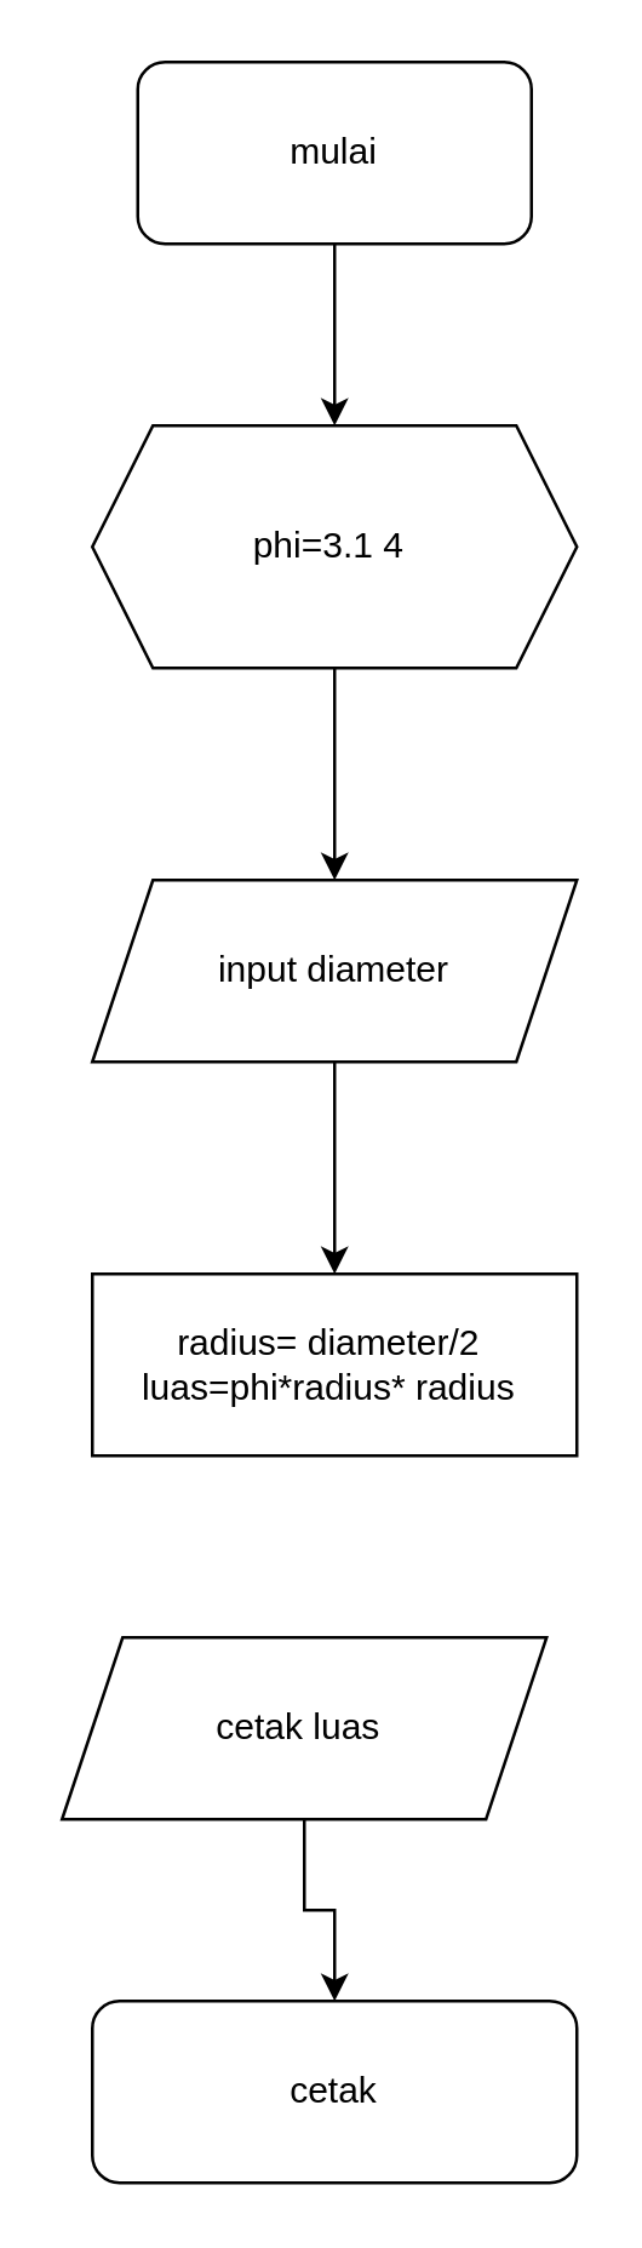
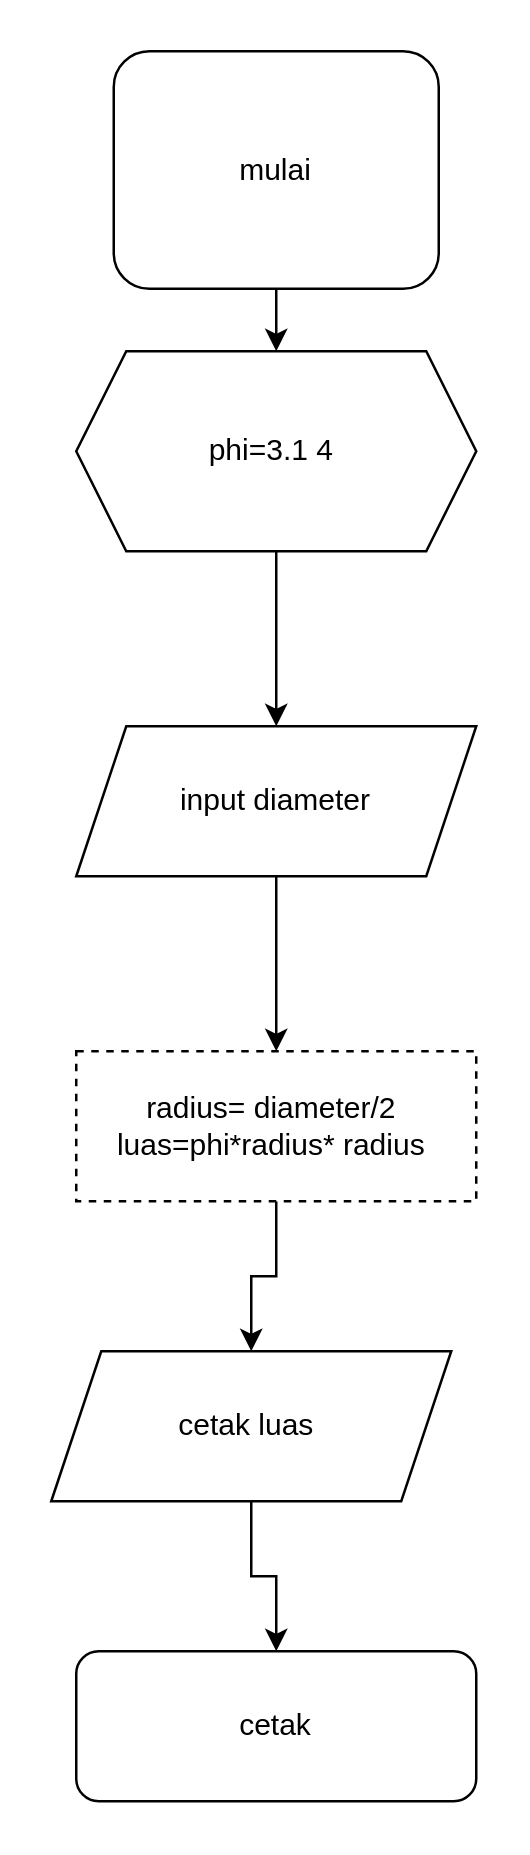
- <mxCell id="3" value="mulai" style="rounded=1;whiteSpace=wrap;html=1;" vertex="1" parent="1"><mxGeometry x="45" y="20" width="130" height="60" as="geometry" /></mxCell>
+ <mxCell id="3" value="mulai" style="rounded=1;whiteSpace=wrap;html=1;" vertex="1" parent="1"><mxGeometry x="45" y="20" width="130" height="95" as="geometry" /></mxCell>
- <mxCell id="9" value="radius= diameter/2&amp;nbsp;&lt;br&gt;luas=phi*radius* radius&amp;nbsp;" style="rounded=0;whiteSpace=wrap;html=1;" vertex="1" parent="1"><mxGeometry x="30" y="420" width="160" height="60" as="geometry" /></mxCell>
+ <mxCell id="9" value="radius= diameter/2&amp;nbsp;&lt;br&gt;luas=phi*radius* radius&amp;nbsp;" style="rounded=0;whiteSpace=wrap;html=1;dashed=1;" vertex="1" parent="1"><mxGeometry x="30" y="420" width="160" height="60" as="geometry" /></mxCell>
+ <mxCell id="8" value="" style="edgeStyle=orthogonalEdgeStyle;rounded=0;orthogonalLoop=1;jettySize=auto;html=1;" edge="1" parent="1" source="9" target="11"><mxGeometry relative="1" as="geometry" /></mxCell>
